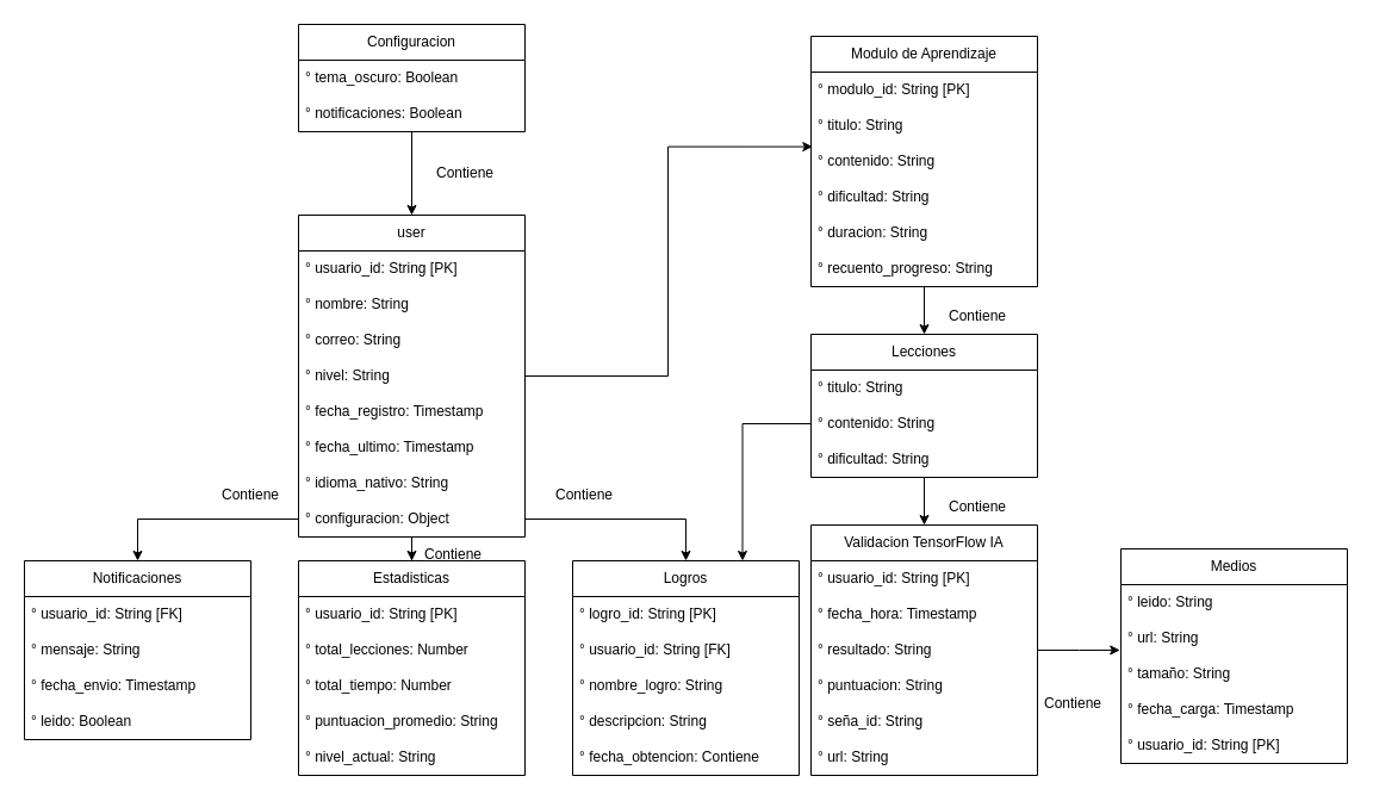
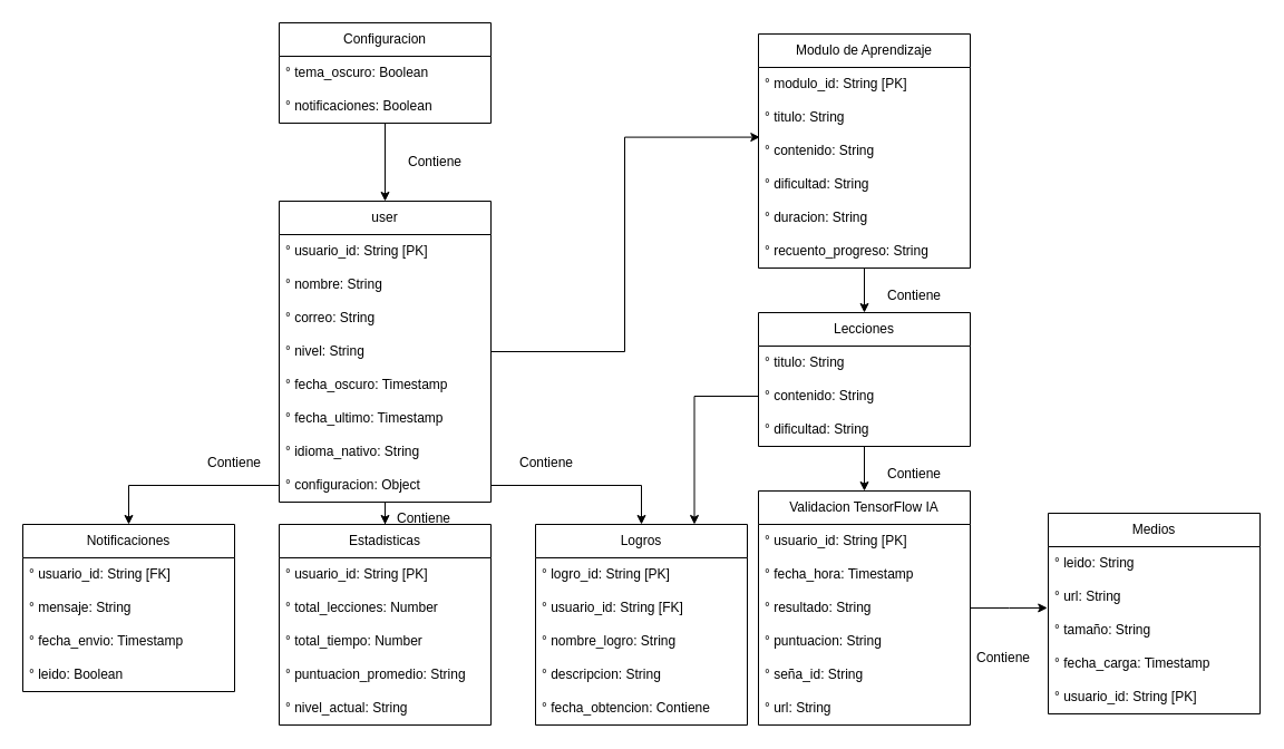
- <mxCell id="8" value="° fecha_registro: Timestamp" style="text;strokeColor=none;fillColor=none;align=left;verticalAlign=middle;spacingLeft=4;spacingRight=4;overflow=hidden;points=[[0,0.5],[1,0.5]];portConstraint=eastwest;rotatable=0;whiteSpace=wrap;html=1;" parent="3" vertex="1"><mxGeometry y="150" width="190" height="30" as="geometry" /></mxCell>
+ <mxCell id="8" value="° fecha_oscuro: Timestamp" style="text;strokeColor=none;fillColor=none;align=left;verticalAlign=middle;spacingLeft=4;spacingRight=4;overflow=hidden;points=[[0,0.5],[1,0.5]];portConstraint=eastwest;rotatable=0;whiteSpace=wrap;html=1;" parent="3" vertex="1"><mxGeometry y="150" width="190" height="30" as="geometry" /></mxCell>
